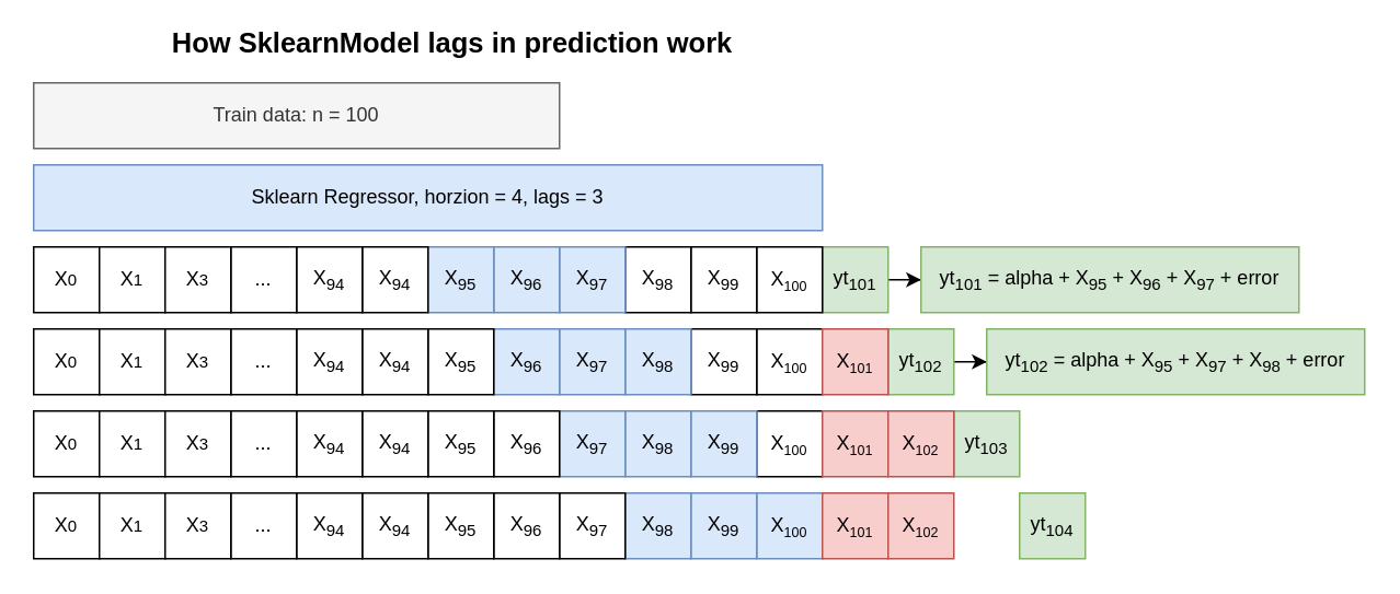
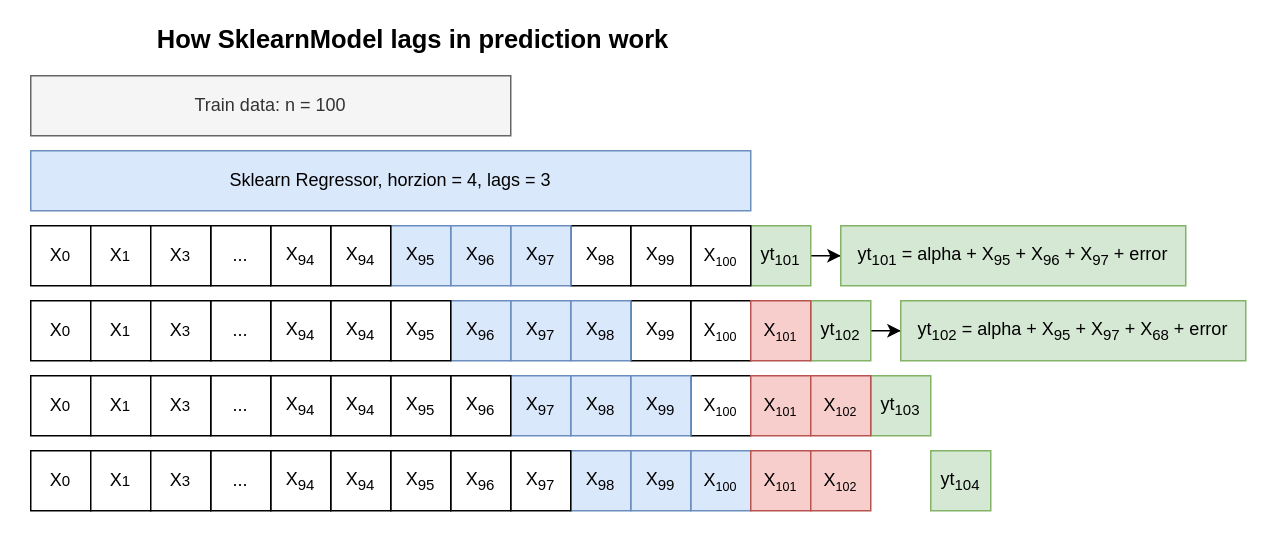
- <mxCell id="65" value="yt&lt;sub&gt;102&lt;/sub&gt;&amp;nbsp;= alpha + X&lt;sub&gt;95&lt;/sub&gt;&amp;nbsp;+ X&lt;sub&gt;97&lt;/sub&gt;&amp;nbsp;+ X&lt;sub&gt;98&lt;/sub&gt;&amp;nbsp;+ error" style="rounded=0;whiteSpace=wrap;html=1;fillColor=#d5e8d4;strokeColor=#82b366;" vertex="1" parent="1"><mxGeometry x="600" y="200" width="230" height="40" as="geometry" /></mxCell>
+ <mxCell id="65" value="yt&lt;sub&gt;102&lt;/sub&gt;&amp;nbsp;= alpha + X&lt;sub&gt;95&lt;/sub&gt;&amp;nbsp;+ X&lt;sub&gt;97&lt;/sub&gt;&amp;nbsp;+ X&lt;sub&gt;68&lt;/sub&gt;&amp;nbsp;+ error" style="rounded=0;whiteSpace=wrap;html=1;fillColor=#d5e8d4;strokeColor=#82b366;" vertex="1" parent="1"><mxGeometry x="600" y="200" width="230" height="40" as="geometry" /></mxCell>
